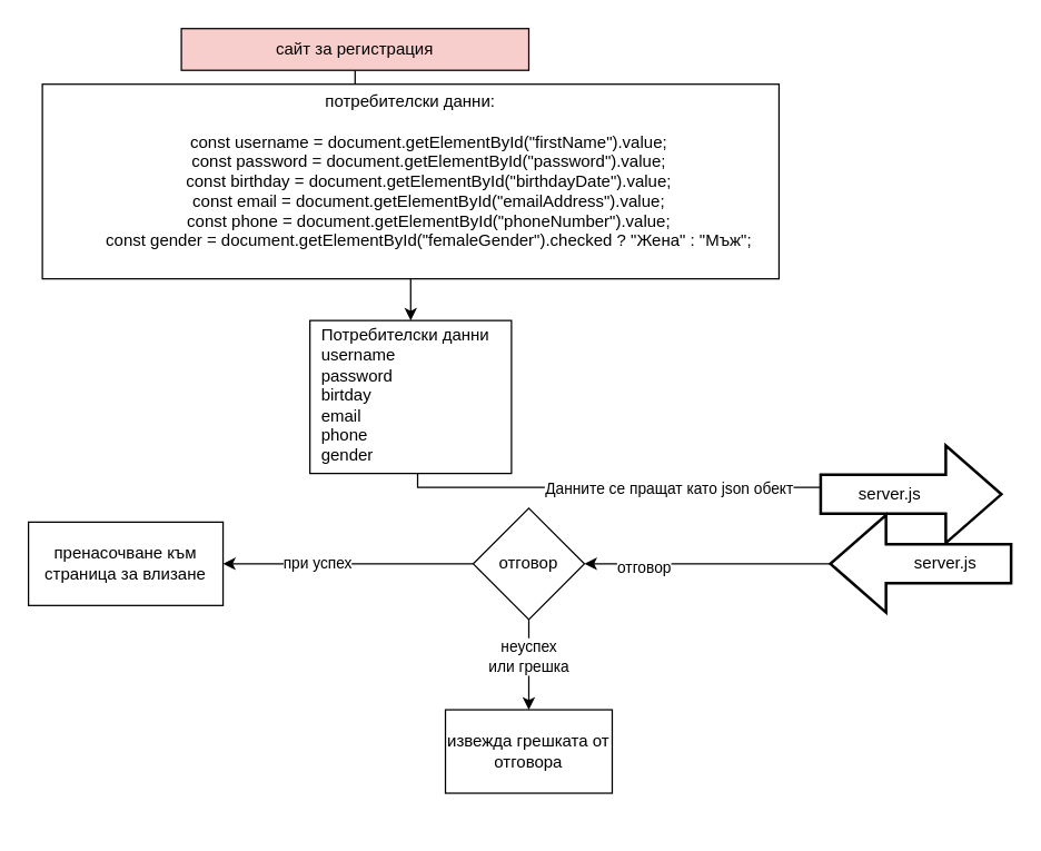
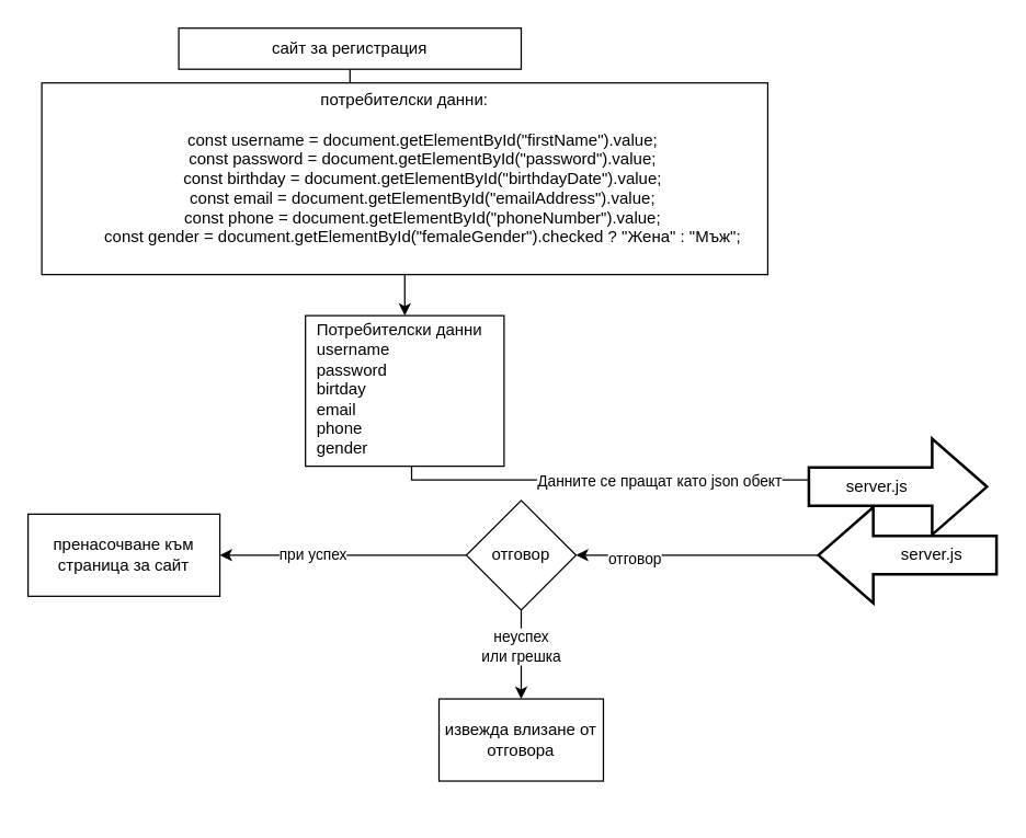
- <mxCell id="8" value="сайт за регистрация" style="rounded=0;whiteSpace=wrap;html=1;fillColor=#f8cecc;" vertex="1" parent="1"><mxGeometry x="130" width="250" height="30" as="geometry" y="20" /></mxCell>
+ <mxCell id="8" value="сайт за регистрация" style="rounded=0;whiteSpace=wrap;html=1;" vertex="1" parent="1"><mxGeometry x="130" width="250" height="30" as="geometry" y="20" /></mxCell>
- <mxCell id="23" value="пренасочване към страница за влизане" style="whiteSpace=wrap;html=1;" vertex="1" parent="1"><mxGeometry x="20" y="375" width="140" height="60" as="geometry" /></mxCell>
+ <mxCell id="23" value="пренасочване към страница за сайт" style="whiteSpace=wrap;html=1;" vertex="1" parent="1"><mxGeometry x="20" y="375" width="140" height="60" as="geometry" /></mxCell>
- <mxCell id="24" value="извежда грешката от отговора" style="whiteSpace=wrap;html=1;" vertex="1" parent="1"><mxGeometry x="320" y="510" width="120" height="60" as="geometry" /></mxCell>
+ <mxCell id="24" value="извежда влизане от отговора" style="whiteSpace=wrap;html=1;" vertex="1" parent="1"><mxGeometry x="320" y="510" width="120" height="60" as="geometry" /></mxCell>
